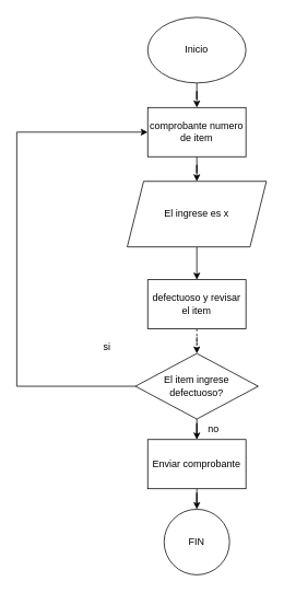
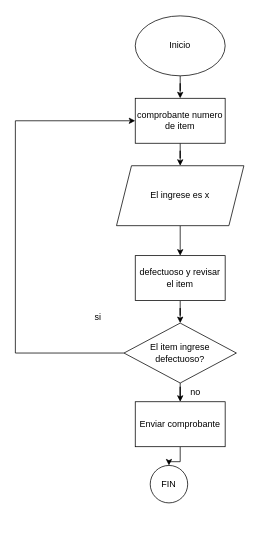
- <mxCell id="8" value="" style="edgeStyle=orthogonalEdgeStyle;rounded=0;orthogonalLoop=1;jettySize=auto;html=1;dashed=1;" edge="1" parent="1" source="9" target="12"><mxGeometry relative="1" as="geometry" /></mxCell>
+ <mxCell id="8" value="" style="edgeStyle=orthogonalEdgeStyle;rounded=0;orthogonalLoop=1;jettySize=auto;html=1;" edge="1" parent="1" source="9" target="12"><mxGeometry relative="1" as="geometry" /></mxCell>
- <mxCell id="15" value="FIN" style="ellipse;whiteSpace=wrap;html=1;" vertex="1" parent="1"><mxGeometry x="200" y="620" width="80" height="80" as="geometry" /></mxCell>
+ <mxCell id="15" value="FIN" style="ellipse;whiteSpace=wrap;html=1;" vertex="1" parent="1"><mxGeometry x="200" y="620" width="50" height="50" as="geometry" /></mxCell>
